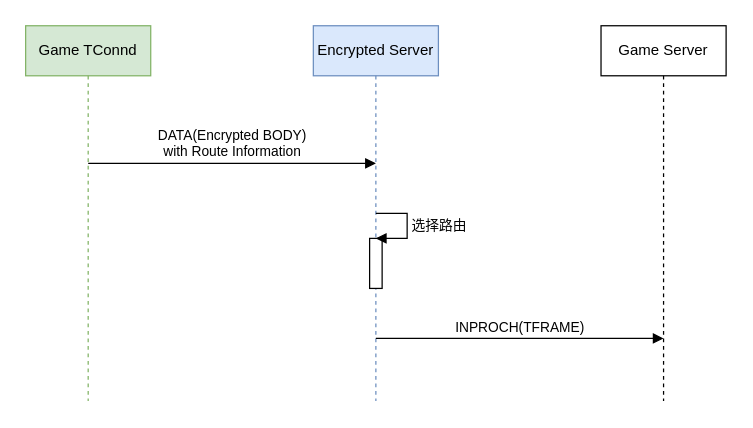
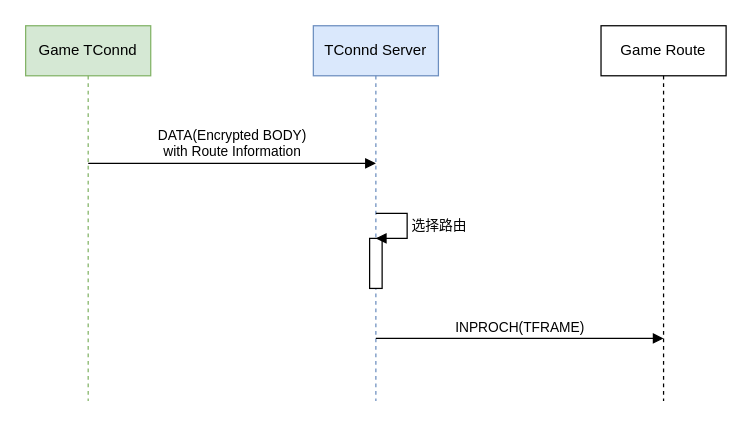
- <mxCell id="4" value="Encrypted Server" style="shape=umlLifeline;perimeter=lifelinePerimeter;whiteSpace=wrap;html=1;container=1;collapsible=0;recursiveResize=0;outlineConnect=0;fillColor=#dae8fc;strokeColor=#6c8ebf;" vertex="1" parent="1"><mxGeometry x="250" y="20" width="100" height="300" as="geometry" /></mxCell>
+ <mxCell id="4" value="TConnd Server" style="shape=umlLifeline;perimeter=lifelinePerimeter;whiteSpace=wrap;html=1;container=1;collapsible=0;recursiveResize=0;outlineConnect=0;fillColor=#dae8fc;strokeColor=#6c8ebf;" vertex="1" parent="1"><mxGeometry x="250" y="20" width="100" height="300" as="geometry" /></mxCell>
- <mxCell id="7" value="Game Server" style="shape=umlLifeline;perimeter=lifelinePerimeter;whiteSpace=wrap;html=1;container=1;collapsible=0;recursiveResize=0;outlineConnect=0;" vertex="1" parent="1"><mxGeometry x="480" y="20" width="100" height="300" as="geometry" /></mxCell>
+ <mxCell id="7" value="Game Route" style="shape=umlLifeline;perimeter=lifelinePerimeter;whiteSpace=wrap;html=1;container=1;collapsible=0;recursiveResize=0;outlineConnect=0;" vertex="1" parent="1"><mxGeometry x="480" y="20" width="100" height="300" as="geometry" /></mxCell>
